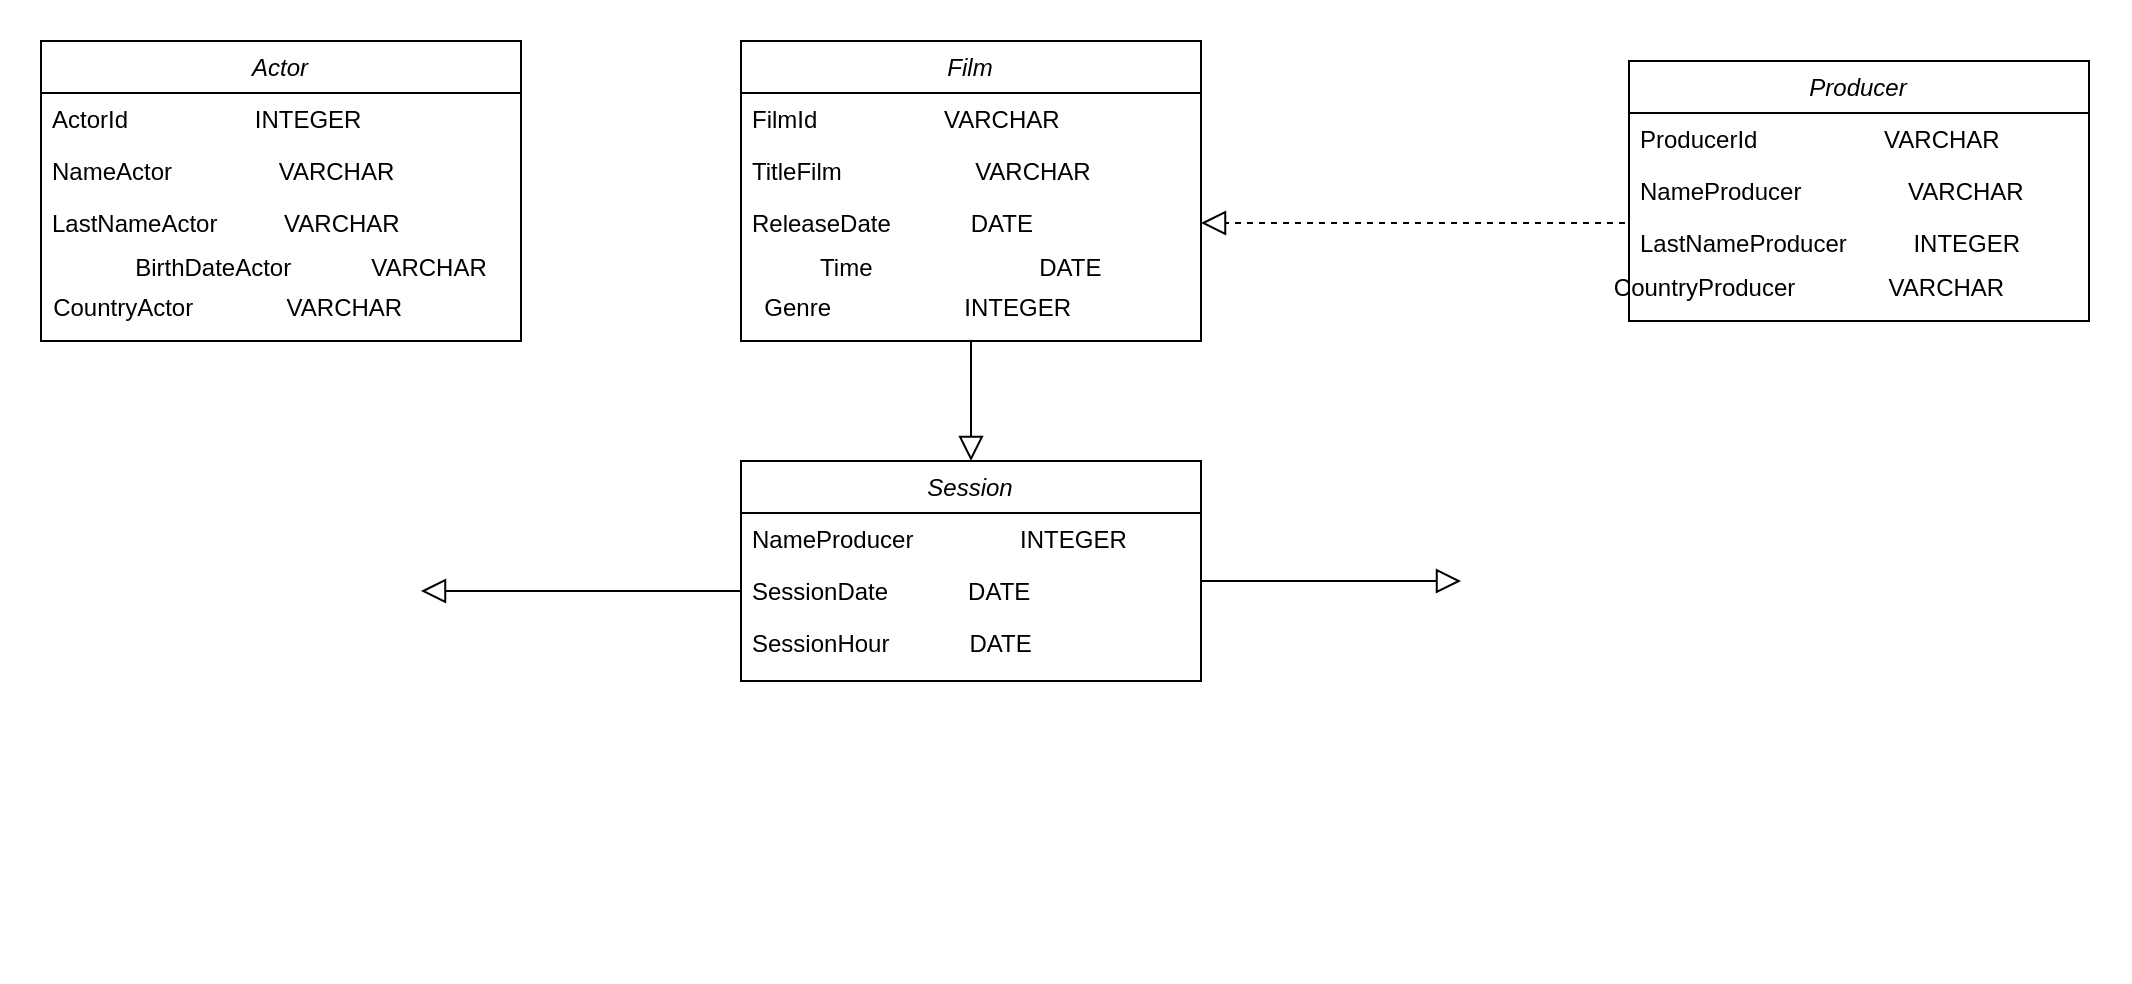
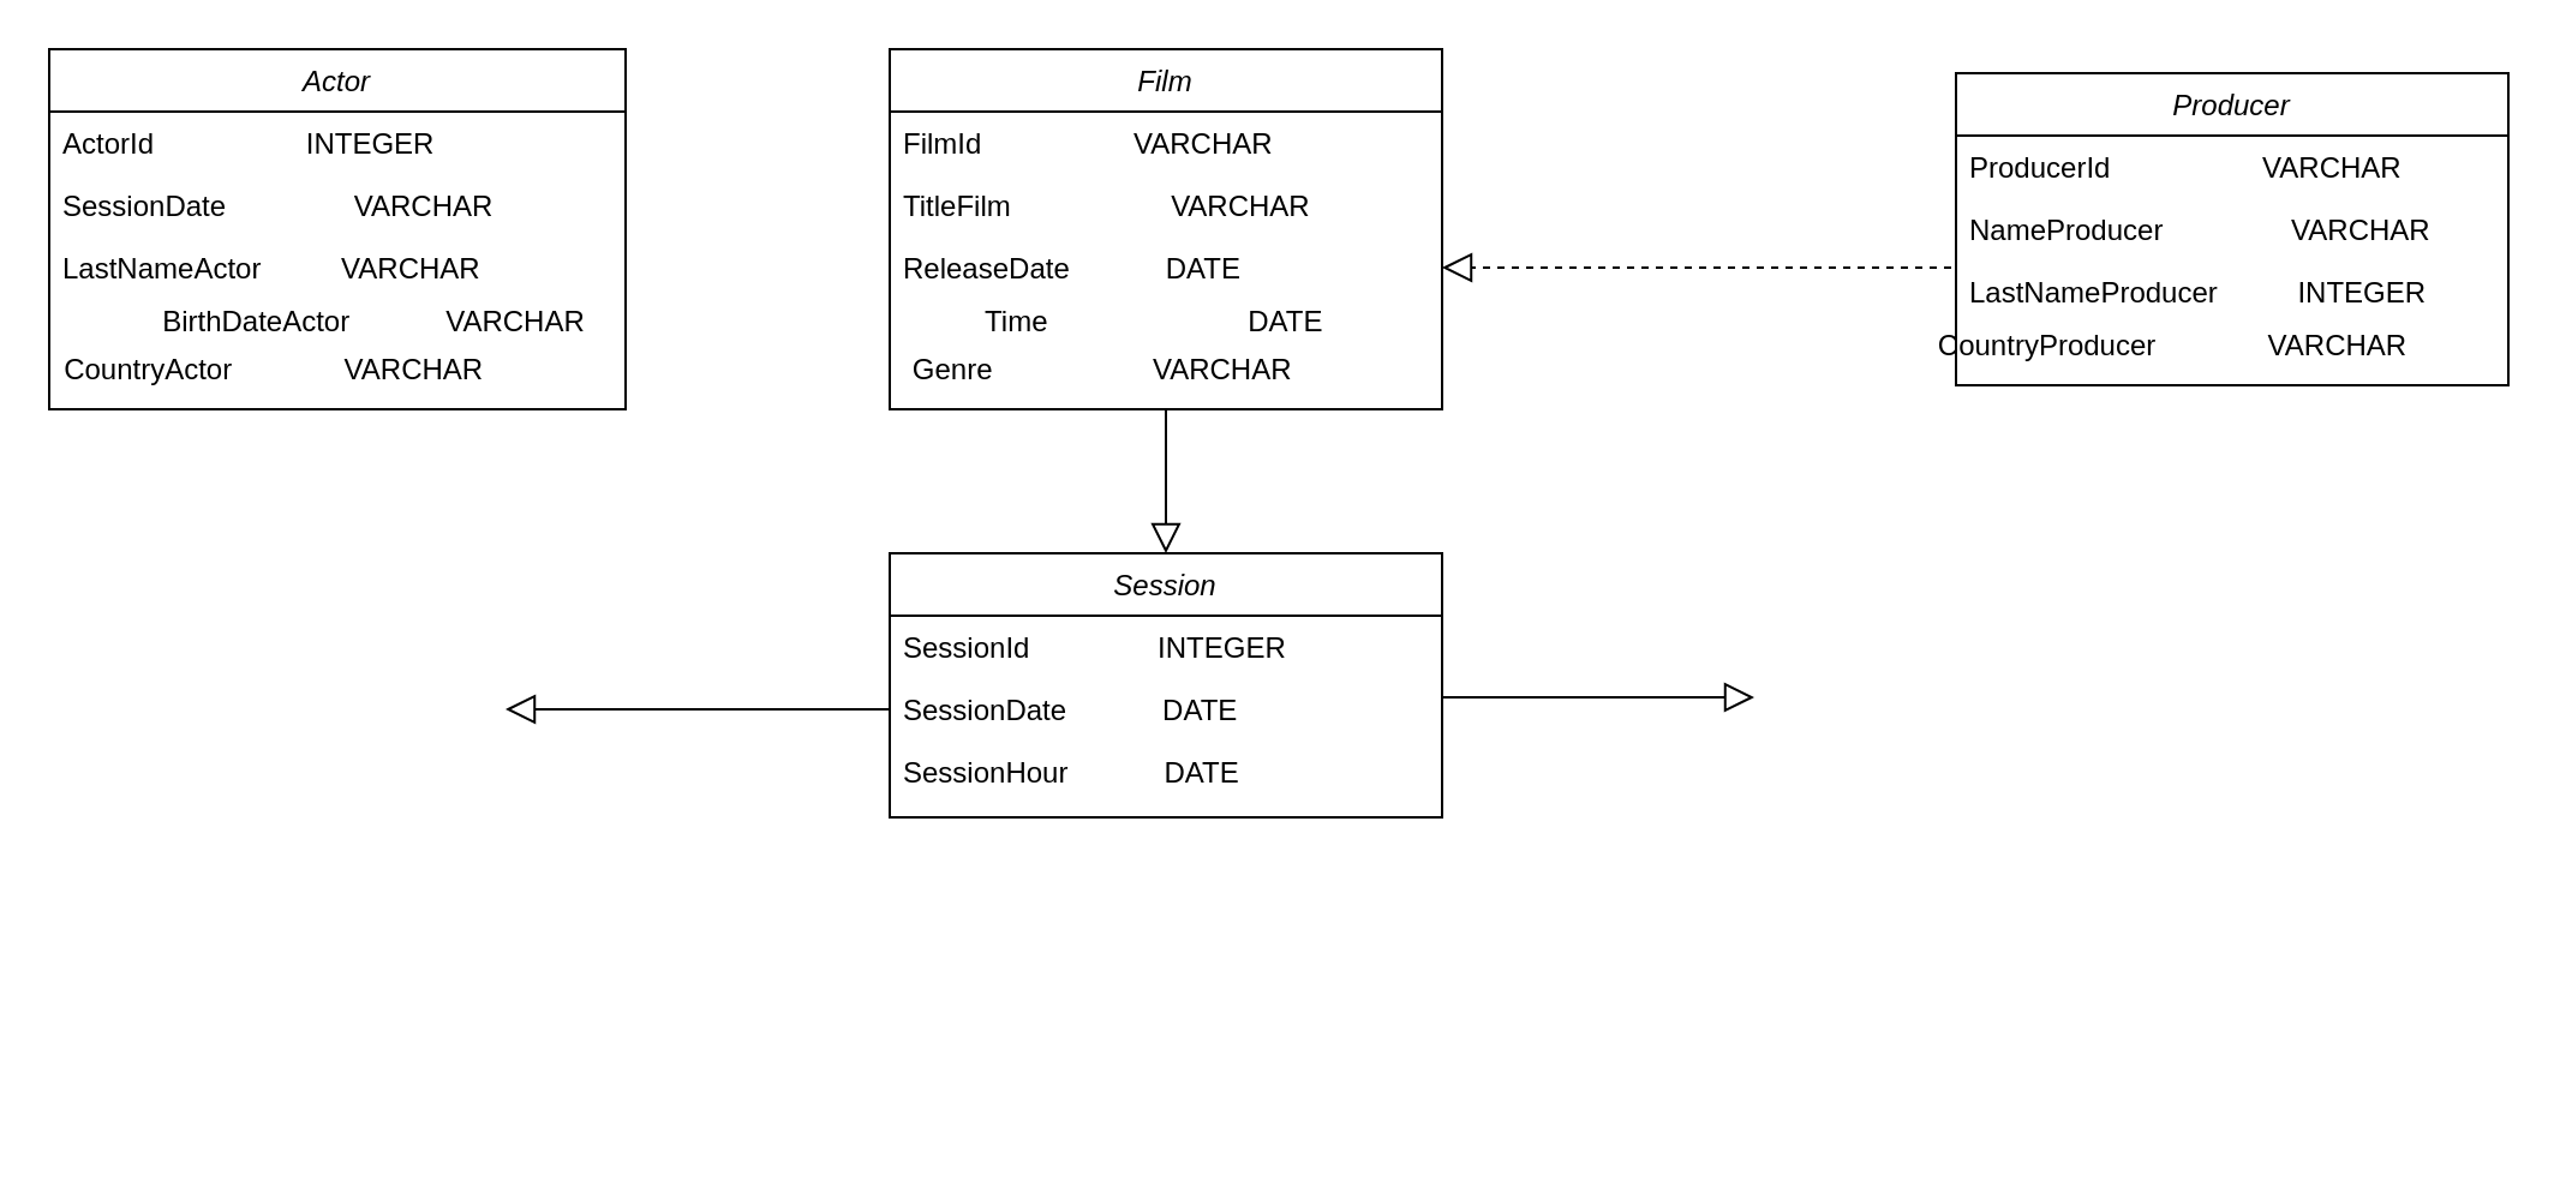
- <mxCell id="4" value="NameActor                VARCHAR        " style="text;align=left;verticalAlign=top;spacingLeft=4;spacingRight=4;overflow=hidden;rotatable=0;points=[[0,0.5],[1,0.5]];portConstraint=eastwest;rounded=0;shadow=0;html=0;" parent="2" vertex="1"><mxGeometry y="52" width="240" height="26" as="geometry" /></mxCell>
+ <mxCell id="4" value="SessionDate                VARCHAR        " style="text;align=left;verticalAlign=top;spacingLeft=4;spacingRight=4;overflow=hidden;rotatable=0;points=[[0,0.5],[1,0.5]];portConstraint=eastwest;rounded=0;shadow=0;html=0;" parent="2" vertex="1"><mxGeometry y="52" width="240" height="26" as="geometry" /></mxCell>
- <mxCell id="13" value="Genre&amp;nbsp; &amp;nbsp; &amp;nbsp; &amp;nbsp; &amp;nbsp; &amp;nbsp; &amp;nbsp; &amp;nbsp; &amp;nbsp; &amp;nbsp; INTEGER&amp;nbsp; &amp;nbsp; &amp;nbsp; &amp;nbsp; &amp;nbsp; &amp;nbsp; &amp;nbsp; &amp;nbsp;&amp;nbsp;" style="text;html=1;align=center;verticalAlign=middle;resizable=0;points=[];autosize=1;strokeColor=none;fillColor=none;" vertex="1" parent="8"><mxGeometry y="124" width="230" height="20" as="geometry" /></mxCell>
+ <mxCell id="13" value="Genre&amp;nbsp; &amp;nbsp; &amp;nbsp; &amp;nbsp; &amp;nbsp; &amp;nbsp; &amp;nbsp; &amp;nbsp; &amp;nbsp; &amp;nbsp; VARCHAR&amp;nbsp; &amp;nbsp; &amp;nbsp; &amp;nbsp; &amp;nbsp; &amp;nbsp; &amp;nbsp; &amp;nbsp;&amp;nbsp;" style="text;html=1;align=center;verticalAlign=middle;resizable=0;points=[];autosize=1;strokeColor=none;fillColor=none;" vertex="1" parent="8"><mxGeometry y="124" width="230" height="20" as="geometry" /></mxCell>
- <mxCell id="23" value="NameProducer                INTEGER" style="text;align=left;verticalAlign=top;spacingLeft=4;spacingRight=4;overflow=hidden;rotatable=0;points=[[0,0.5],[1,0.5]];portConstraint=eastwest;" vertex="1" parent="22"><mxGeometry y="26" width="230" height="26" as="geometry" /></mxCell>
+ <mxCell id="23" value="SessionId                INTEGER" style="text;align=left;verticalAlign=top;spacingLeft=4;spacingRight=4;overflow=hidden;rotatable=0;points=[[0,0.5],[1,0.5]];portConstraint=eastwest;" vertex="1" parent="22"><mxGeometry y="26" width="230" height="26" as="geometry" /></mxCell>
